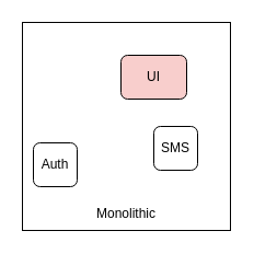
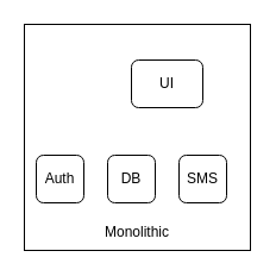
- <mxCell id="3" value="UI" style="rounded=1;whiteSpace=wrap;html=1;fillColor=#f8cecc;" vertex="1" parent="1"><mxGeometry x="110" y="50" width="60" height="40" as="geometry" /></mxCell>
+ <mxCell id="3" value="UI" style="rounded=1;whiteSpace=wrap;html=1;" vertex="1" parent="1"><mxGeometry x="110" y="50" width="60" height="40" as="geometry" /></mxCell>
- <mxCell id="6" value="SMS" style="rounded=1;whiteSpace=wrap;html=1;" vertex="1" parent="1"><mxGeometry x="140" y="115" width="40" height="40" as="geometry" /></mxCell>
+ <mxCell id="6" value="SMS" style="rounded=1;whiteSpace=wrap;html=1;" vertex="1" parent="1"><mxGeometry x="150" y="130" width="40" height="40" as="geometry" /></mxCell>
+ <mxCell id="4" value="DB" style="rounded=1;whiteSpace=wrap;html=1;" vertex="1" parent="1"><mxGeometry x="90" y="130" width="40" height="40" as="geometry" /></mxCell>
